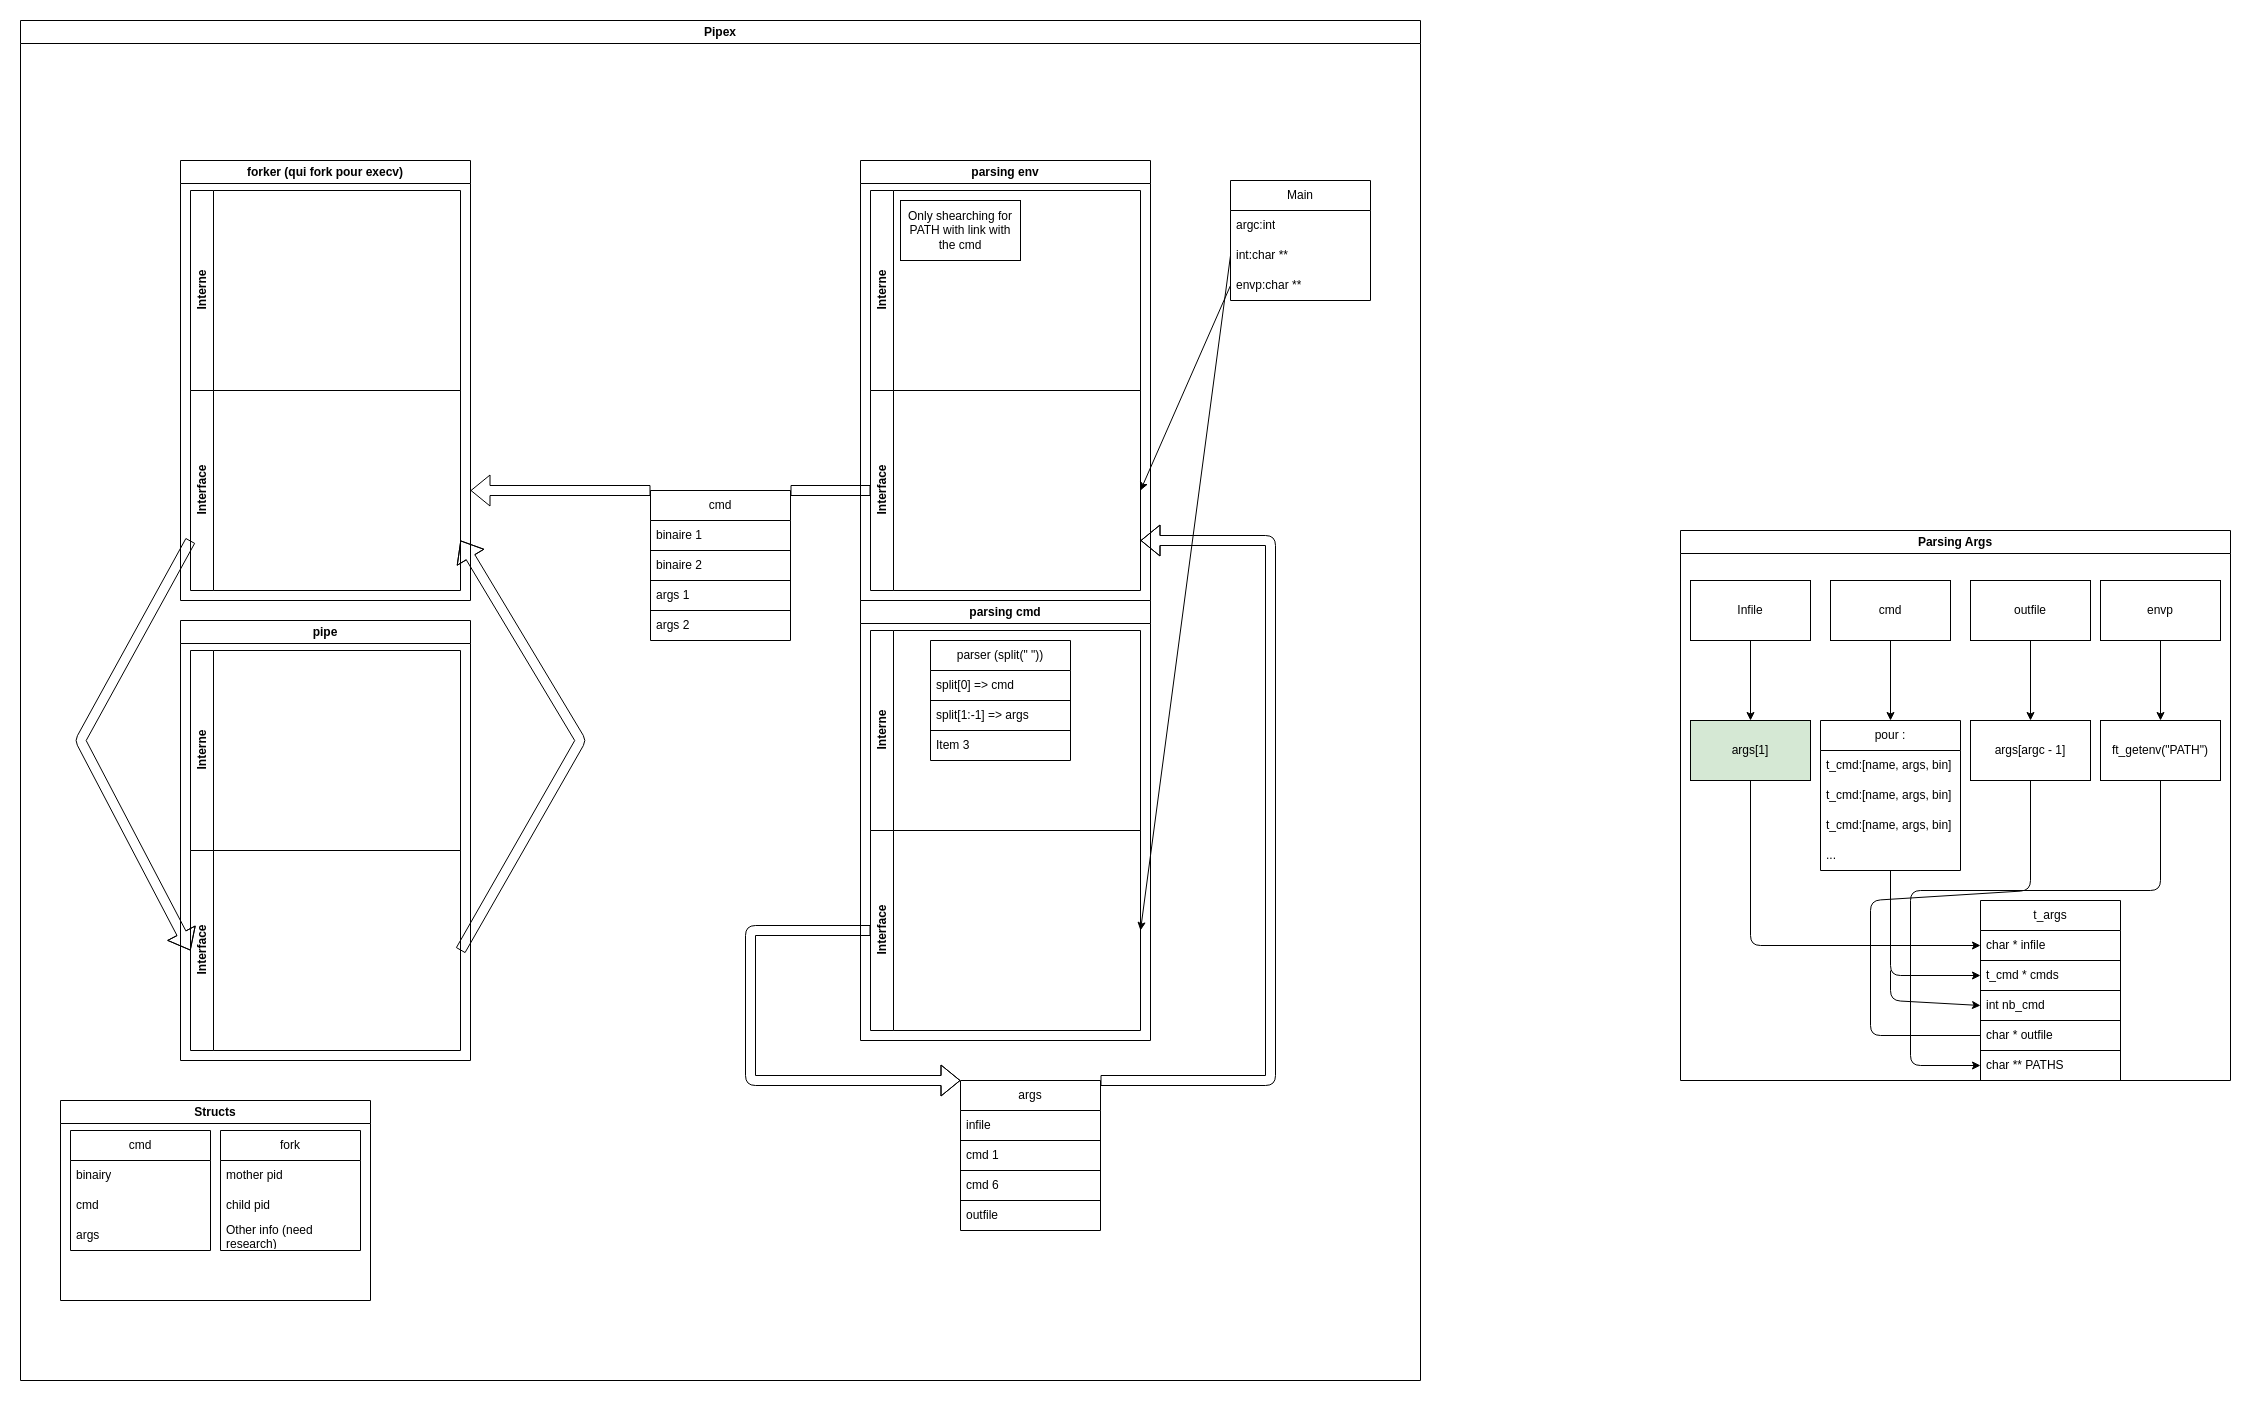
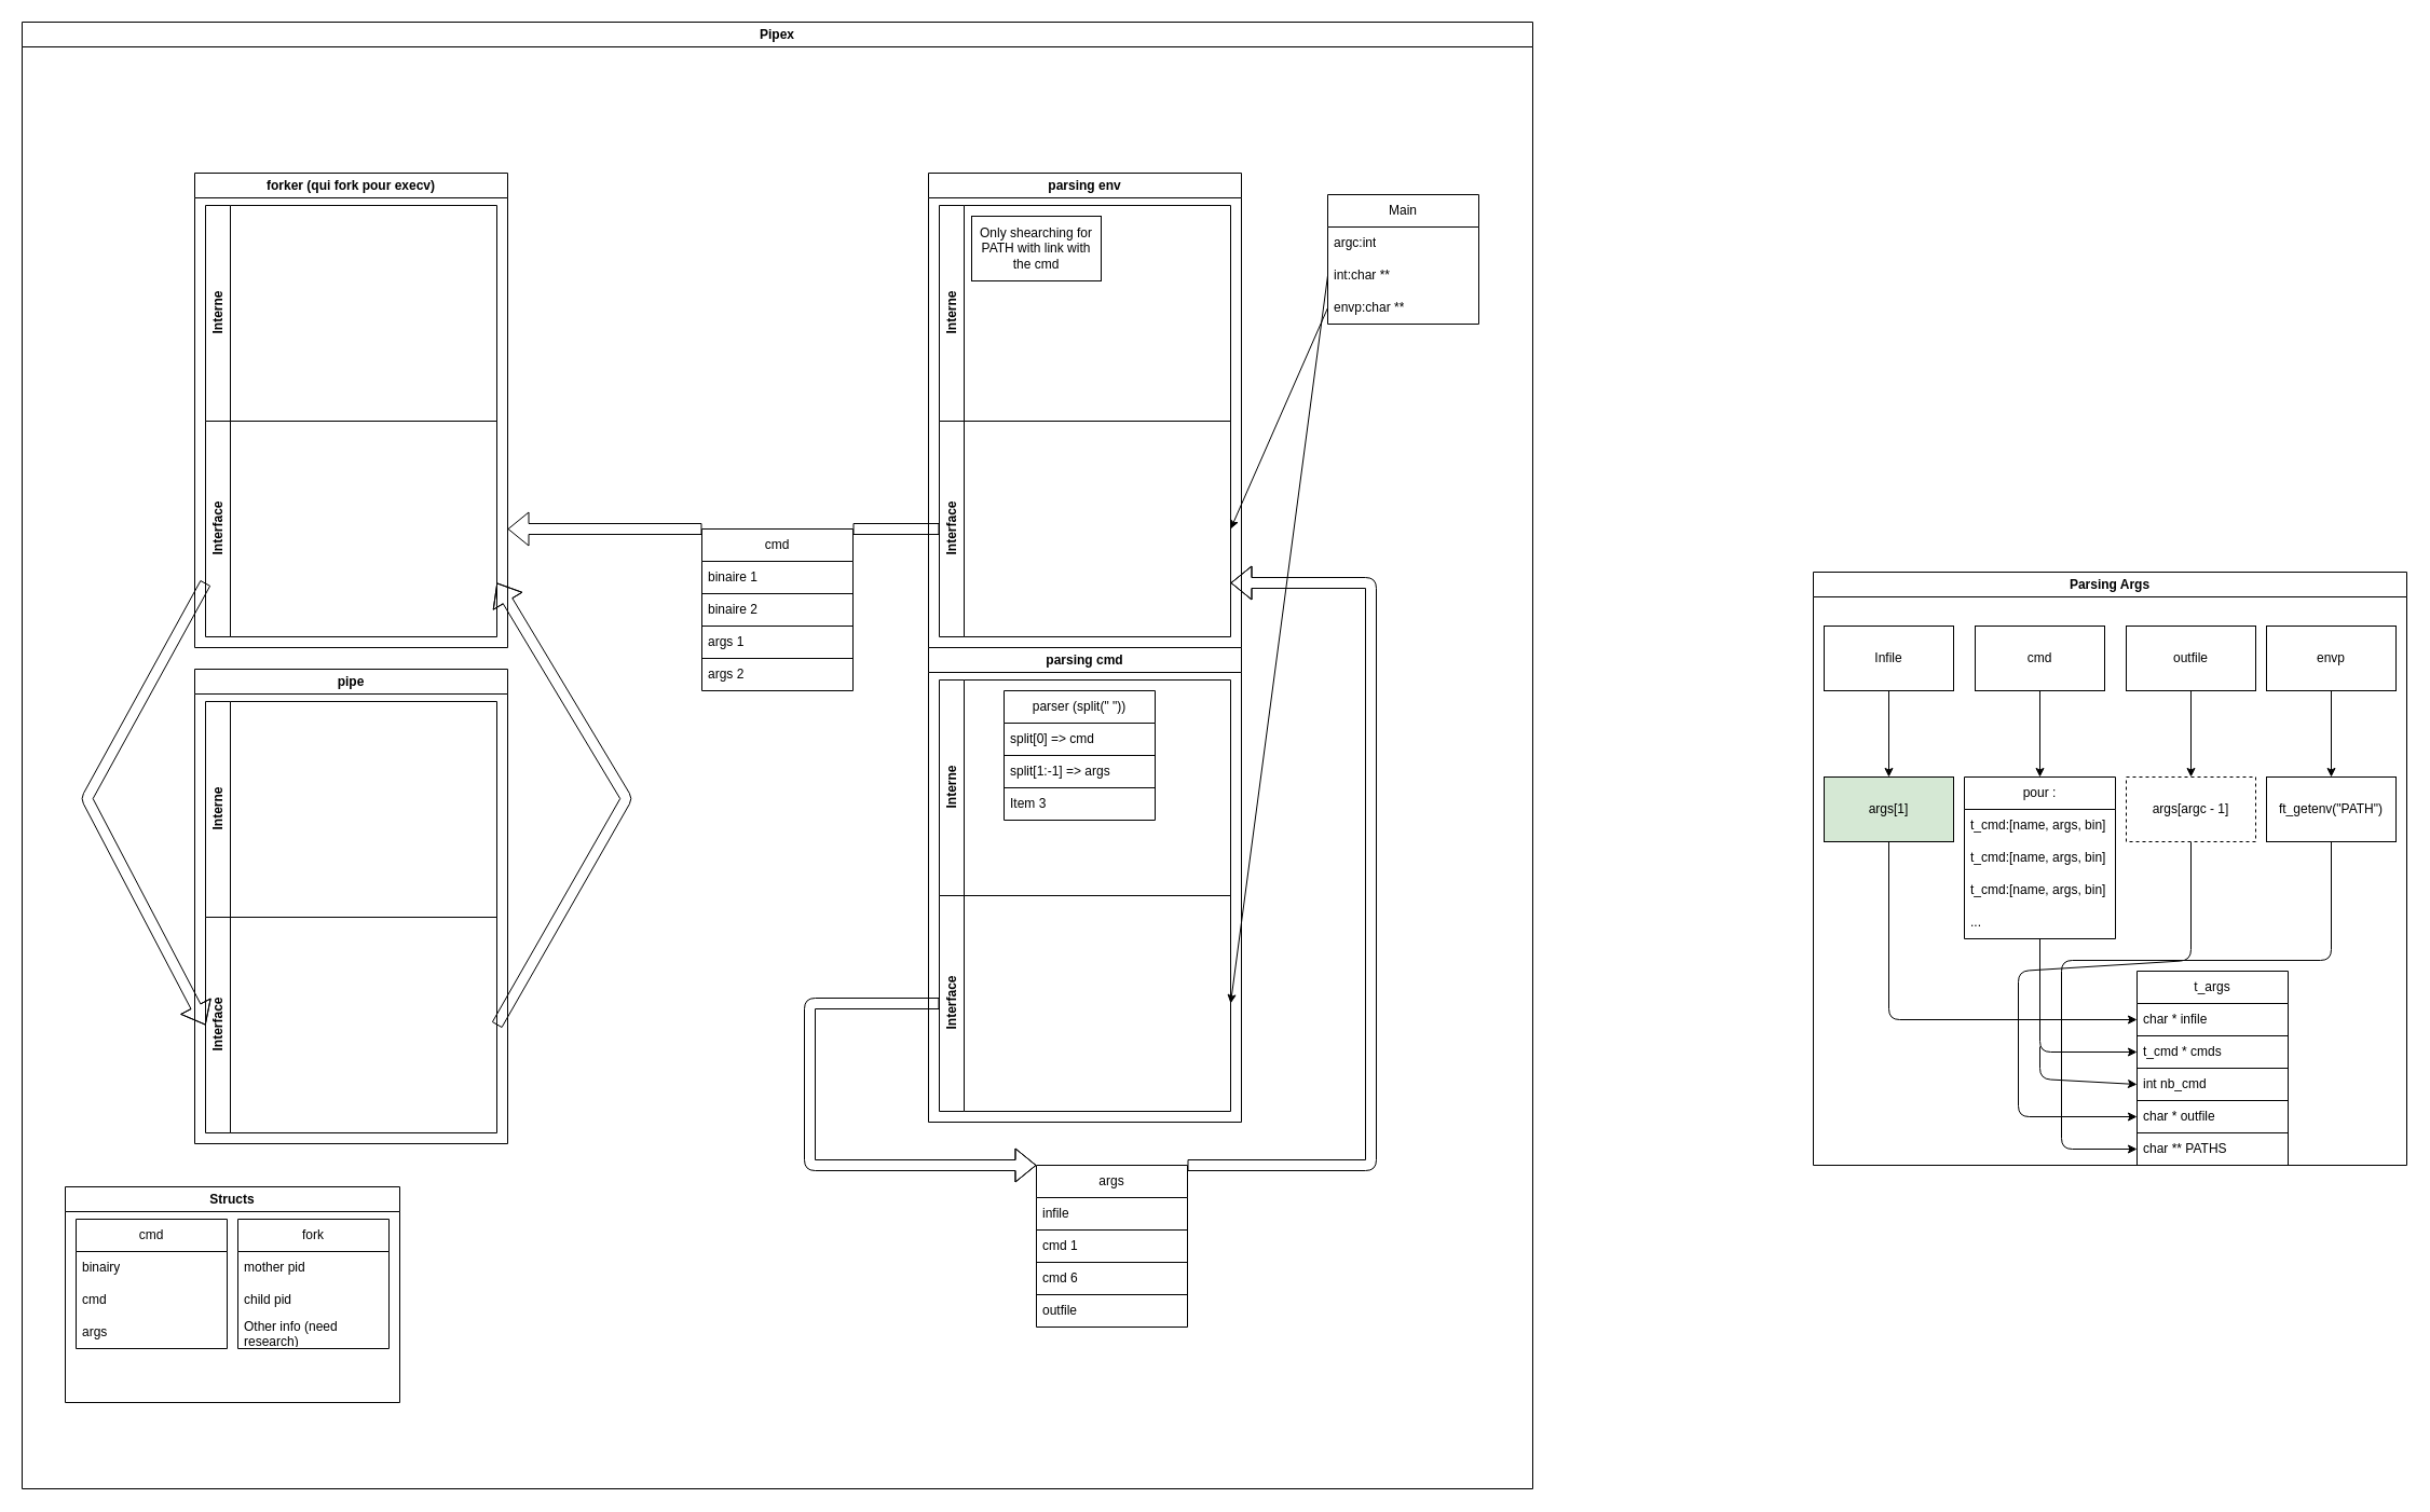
- <mxCell id="61" value="args[argc - 1]" style="whiteSpace=wrap;html=1;rounded=0;" vertex="1" parent="51"><mxGeometry x="290" y="190" width="120" height="60" as="geometry" /></mxCell>
+ <mxCell id="61" value="args[argc - 1]" style="whiteSpace=wrap;html=1;rounded=0;dashed=1;" vertex="1" parent="51"><mxGeometry x="290" y="190" width="120" height="60" as="geometry" /></mxCell>
- <mxCell id="60" style="edgeStyle=none;html=1;entryX=0;entryY=0.5;entryDx=0;entryDy=0;endArrow=none;" edge="1" parent="51" source="61" target="76"><mxGeometry relative="1" as="geometry"><Array as="points"><mxPoint x="350" y="360" /><mxPoint x="190" y="370" /><mxPoint x="190" y="505" /></Array></mxGeometry></mxCell>
+ <mxCell id="60" style="edgeStyle=none;html=1;entryX=0;entryY=0.5;entryDx=0;entryDy=0;" edge="1" parent="51" source="61" target="76"><mxGeometry relative="1" as="geometry"><Array as="points"><mxPoint x="350" y="360" /><mxPoint x="190" y="370" /><mxPoint x="190" y="505" /></Array></mxGeometry></mxCell>
